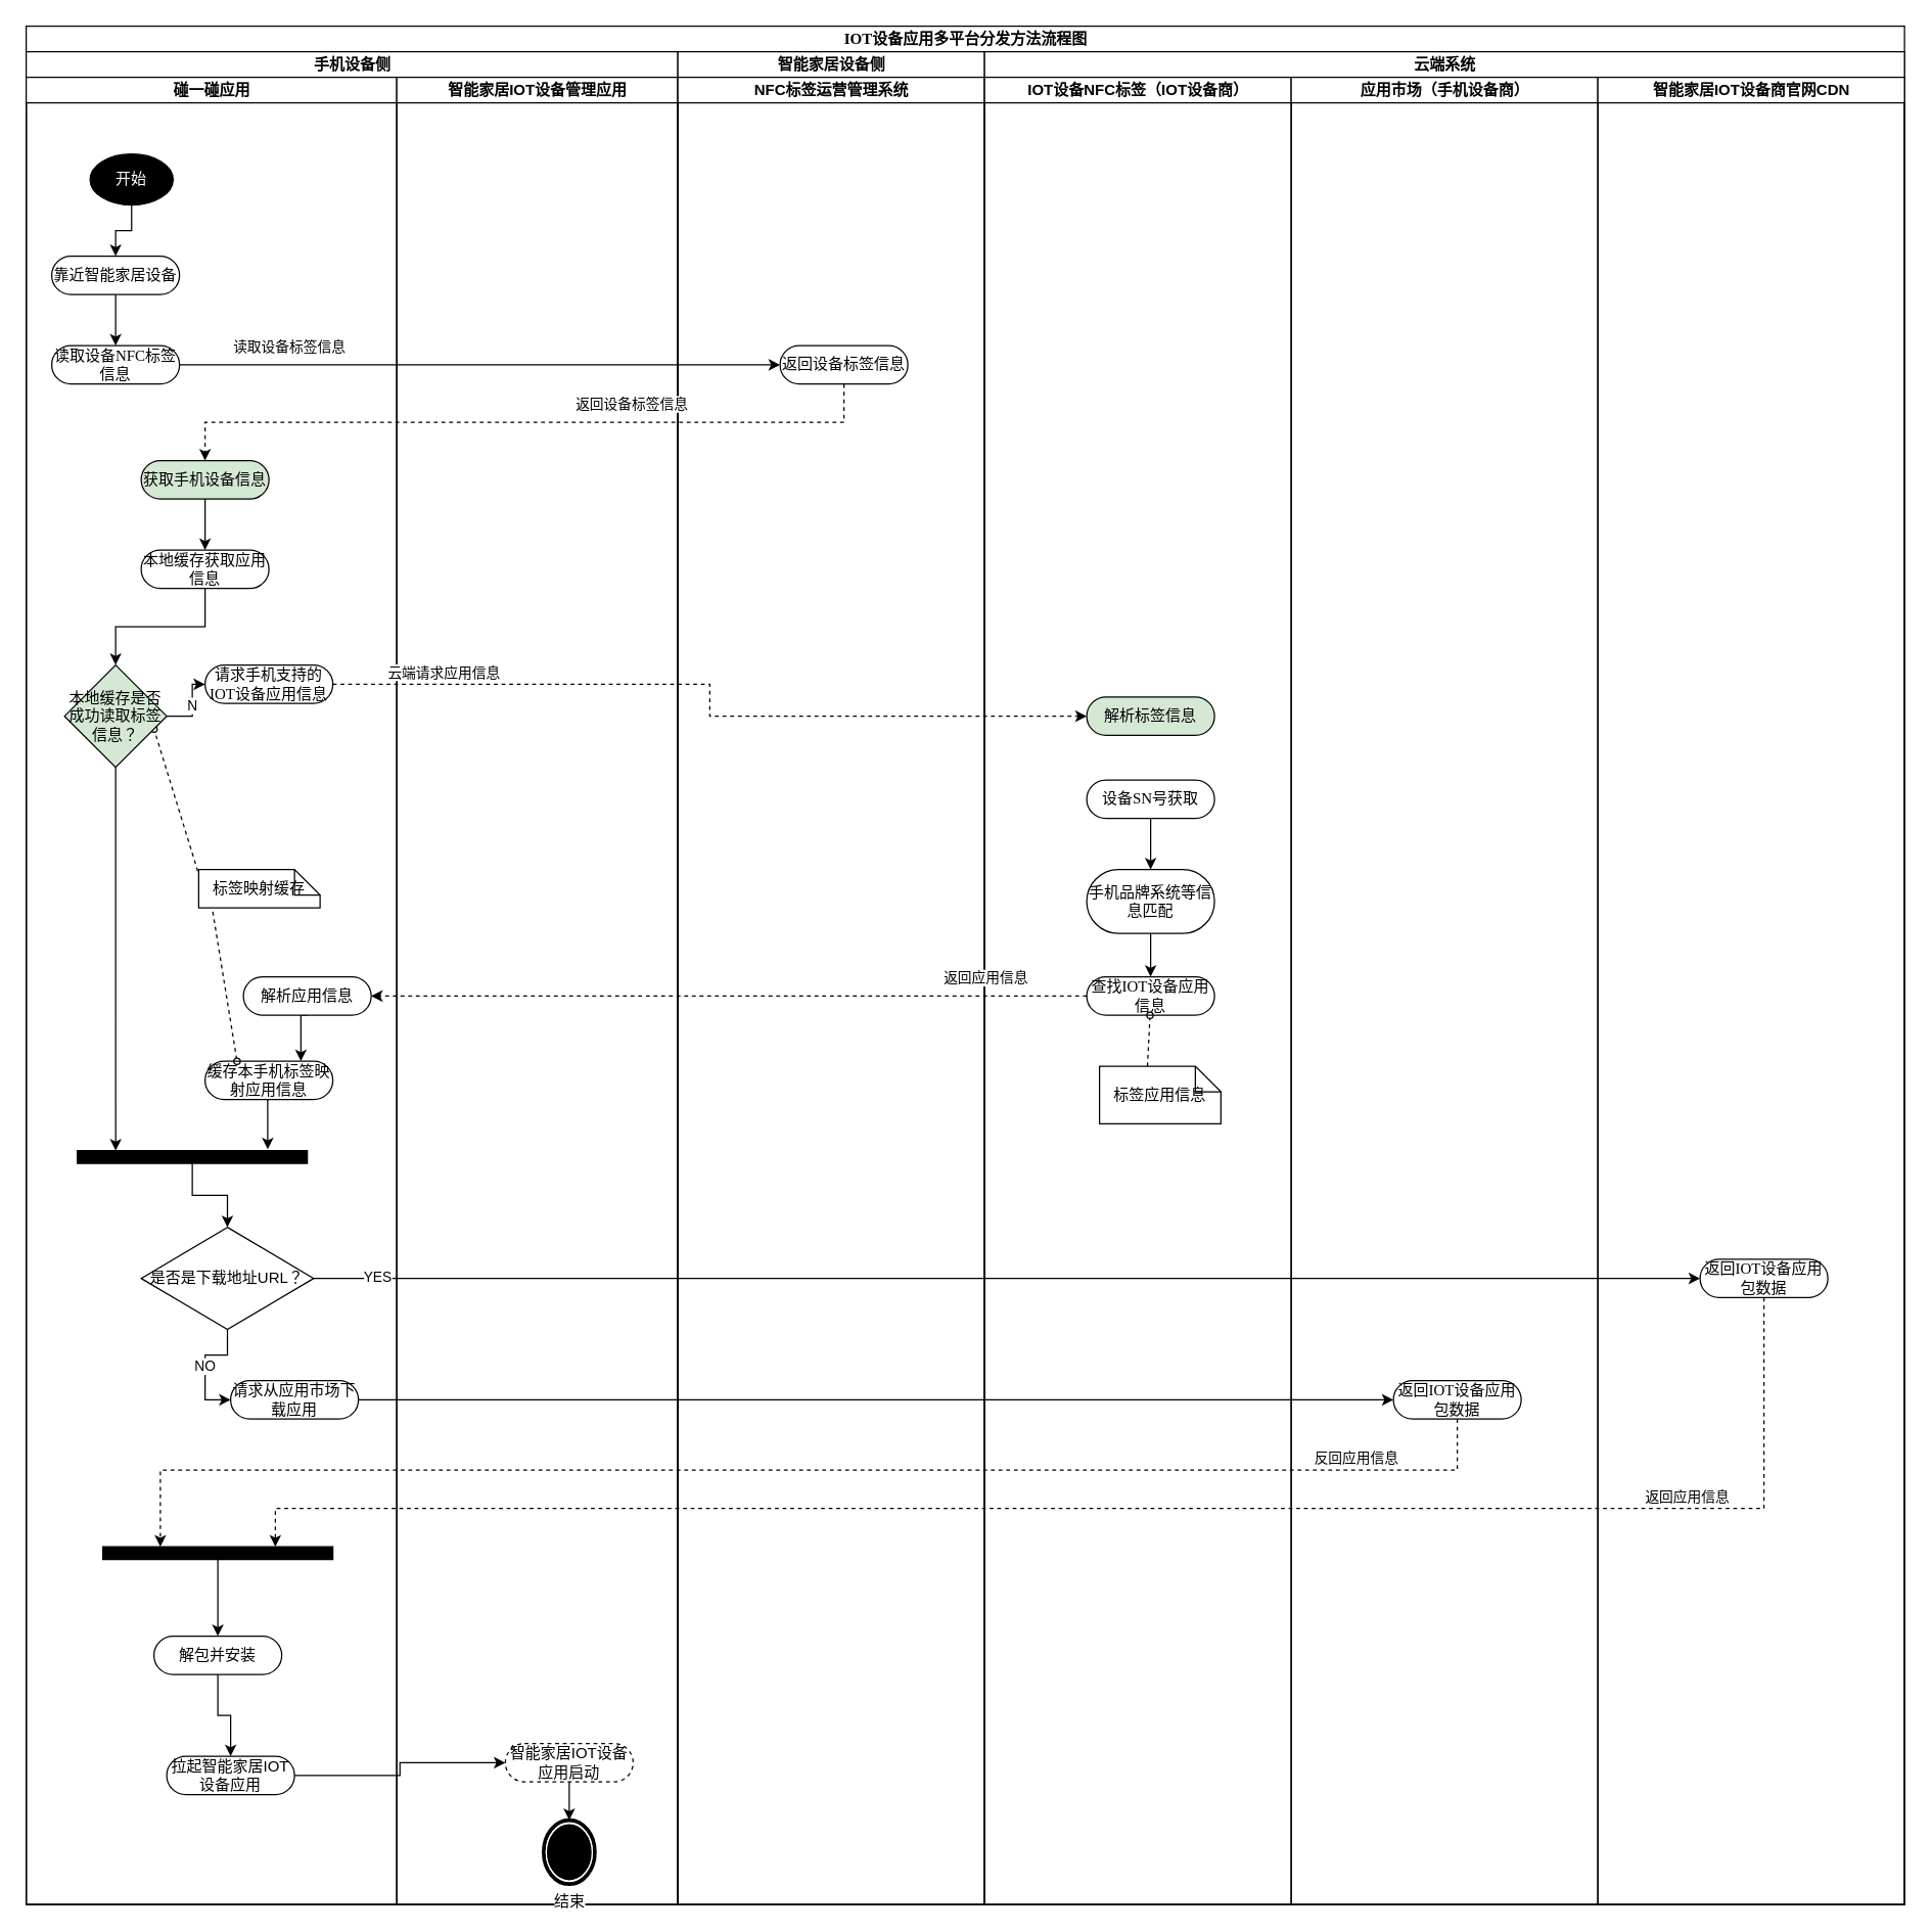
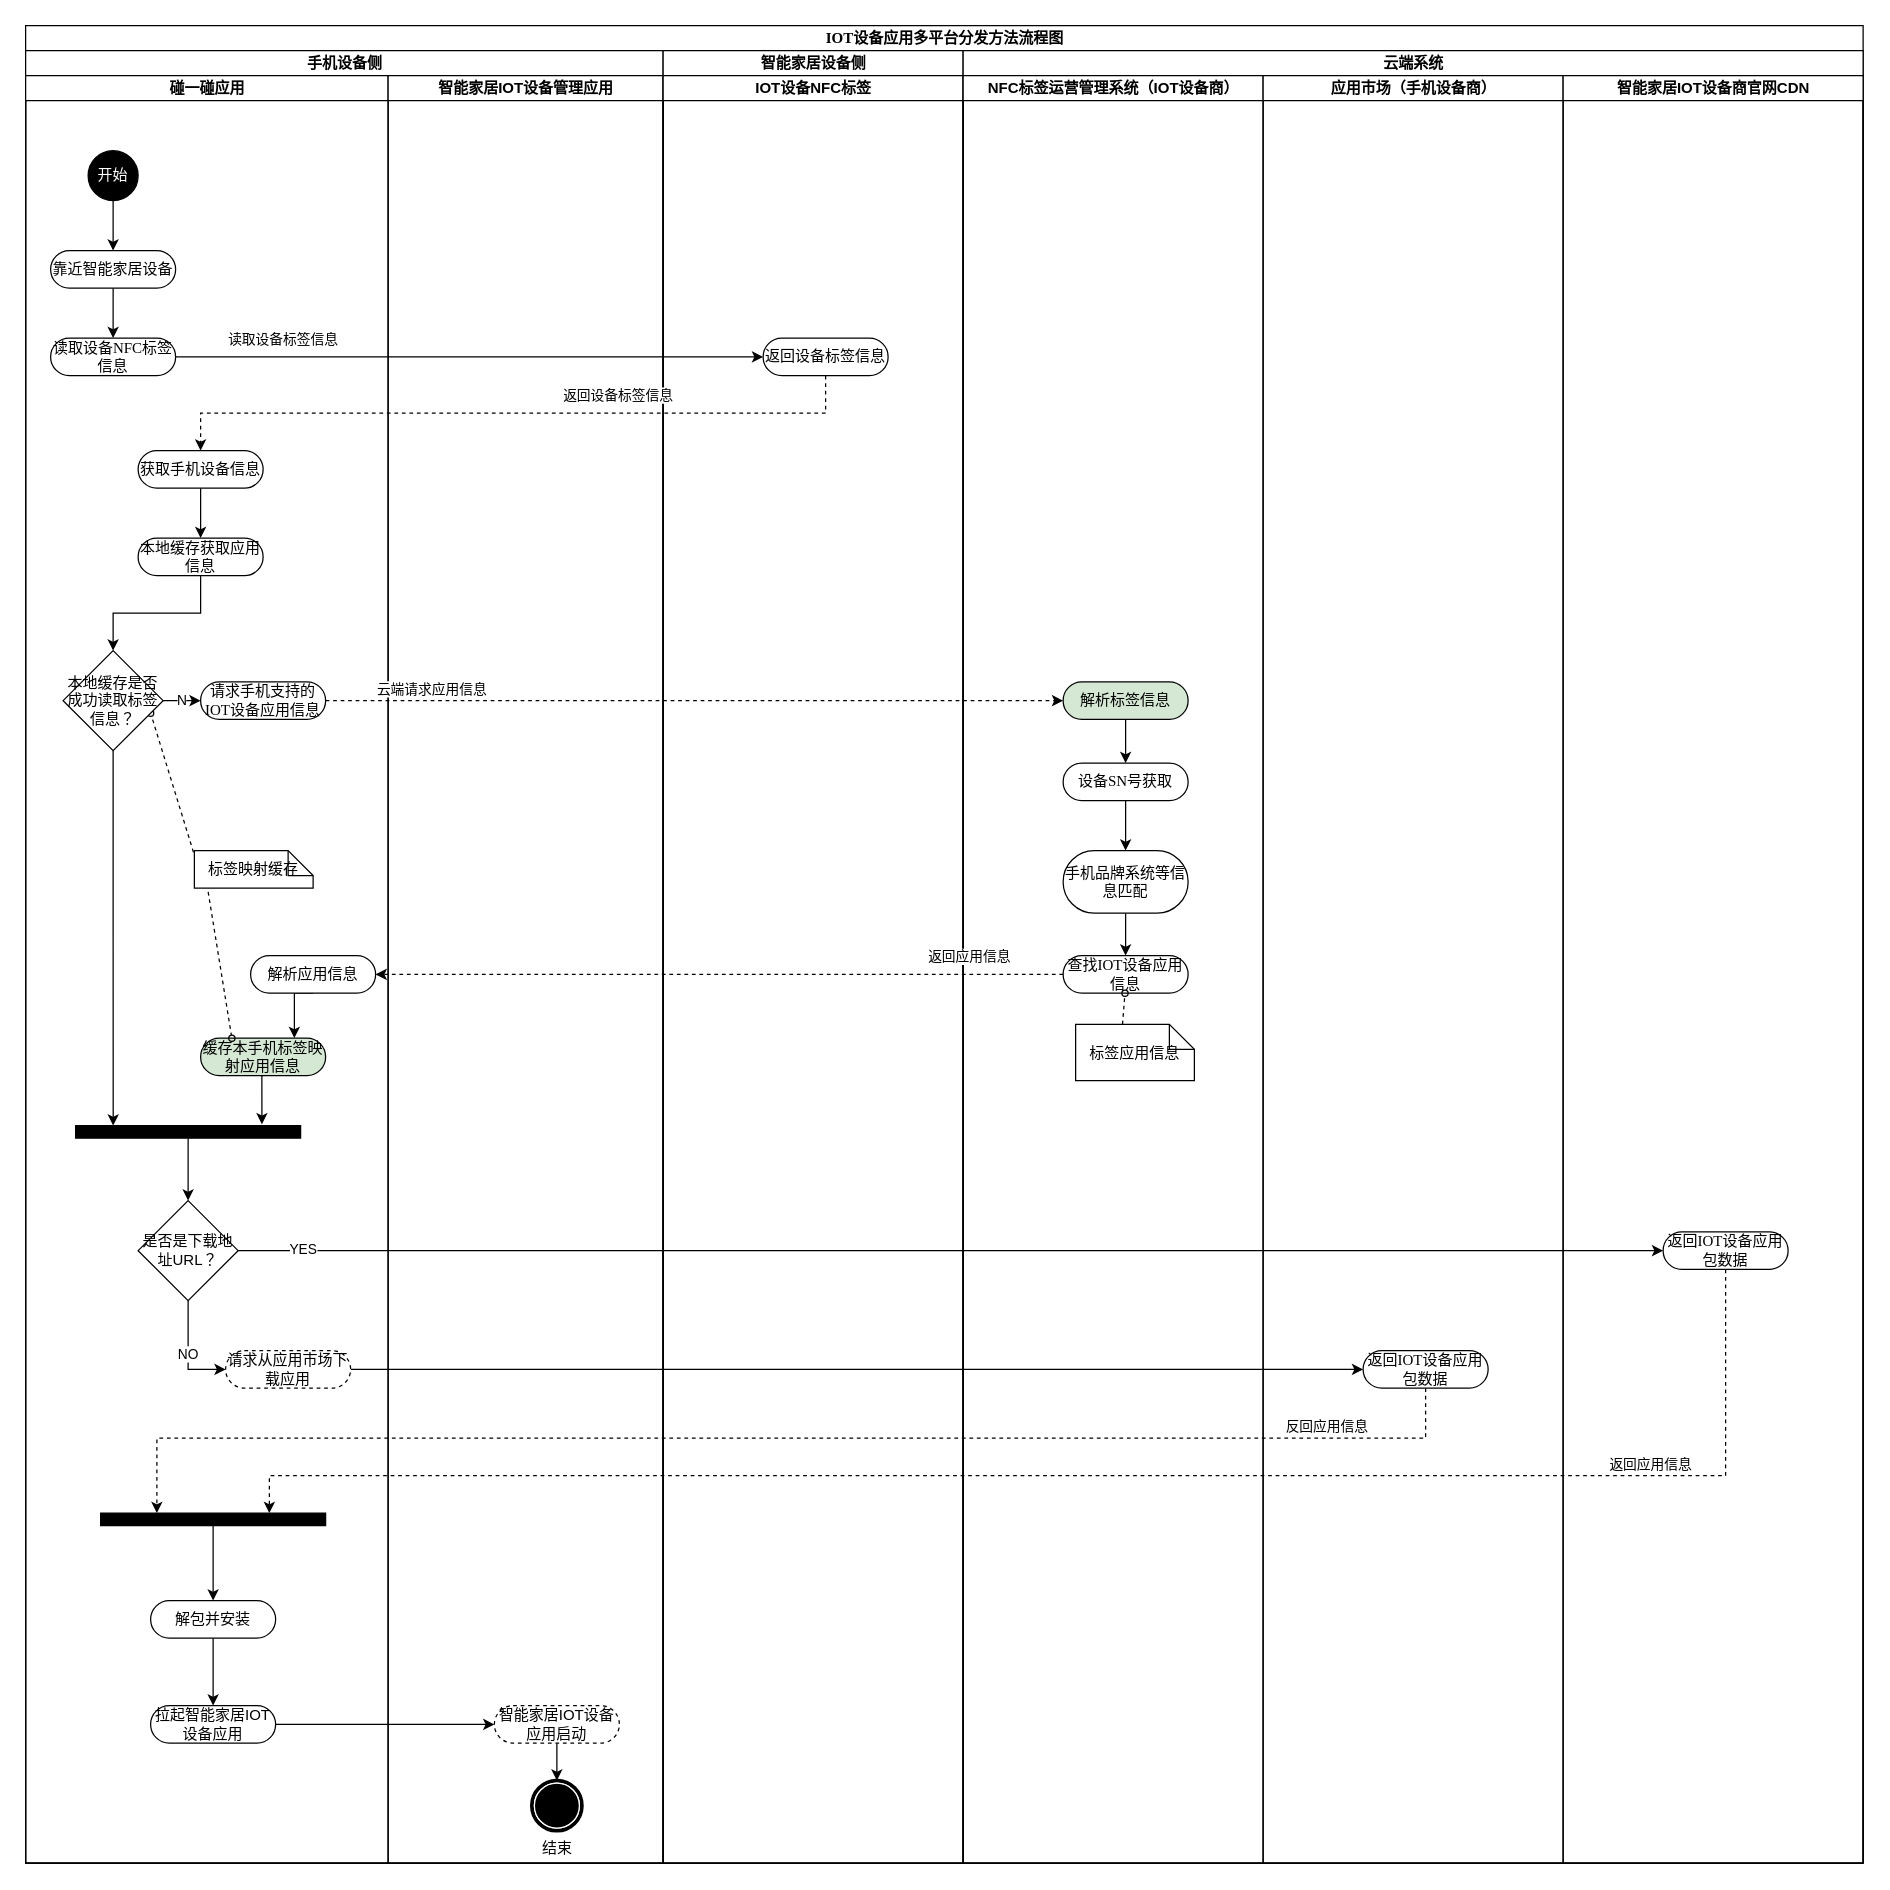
- <mxCell id="44" value="NFC标签运营管理系统" style="swimlane;html=1;startSize=20;" parent="43" vertex="1"><mxGeometry y="20" width="240" height="1430" as="geometry" /></mxCell>
+ <mxCell id="44" value="IOT设备NFC标签" style="swimlane;html=1;startSize=20;" parent="43" vertex="1"><mxGeometry y="20" width="240" height="1430" as="geometry" /></mxCell>
- <mxCell id="53" value="IOT设备NFC标签（IOT设备商）" style="swimlane;html=1;startSize=20;" parent="52" vertex="1"><mxGeometry y="20" width="240" height="1430" as="geometry" /></mxCell>
+ <mxCell id="53" value="NFC标签运营管理系统（IOT设备商）" style="swimlane;html=1;startSize=20;" parent="52" vertex="1"><mxGeometry y="20" width="240" height="1430" as="geometry" /></mxCell>
- <mxCell id="9" value="&lt;font color=&quot;#ffffff&quot;&gt;开始&lt;/font&gt;" style="ellipse;whiteSpace=wrap;html=1;rounded=0;shadow=0;comic=0;labelBackgroundColor=none;strokeWidth=1;fillColor=#000000;fontFamily=Verdana;fontSize=12;align=center;" parent="7" vertex="1"><mxGeometry x="50" y="60" width="65" height="40" as="geometry" /></mxCell>
+ <mxCell id="9" value="&lt;font color=&quot;#ffffff&quot;&gt;开始&lt;/font&gt;" style="ellipse;whiteSpace=wrap;html=1;rounded=0;shadow=0;comic=0;labelBackgroundColor=none;strokeWidth=1;fillColor=#000000;fontFamily=Verdana;fontSize=12;align=center;" parent="7" vertex="1"><mxGeometry x="50" y="60" width="40" height="40" as="geometry" /></mxCell>
- <mxCell id="18" value="获取手机设备信息" style="rounded=1;whiteSpace=wrap;html=1;shadow=0;comic=0;labelBackgroundColor=none;strokeWidth=1;fontFamily=Verdana;fontSize=12;align=center;arcSize=50;fillColor=#d5e8d4;" vertex="1" parent="7"><mxGeometry x="90" y="300" width="100" height="30" as="geometry" /></mxCell>
+ <mxCell id="18" value="获取手机设备信息" style="rounded=1;whiteSpace=wrap;html=1;shadow=0;comic=0;labelBackgroundColor=none;strokeWidth=1;fontFamily=Verdana;fontSize=12;align=center;arcSize=50;" vertex="1" parent="7"><mxGeometry x="90" y="300" width="100" height="30" as="geometry" /></mxCell>
- <mxCell id="37" value="请求手机支持的IOT设备应用信息" style="rounded=1;whiteSpace=wrap;html=1;shadow=0;comic=0;labelBackgroundColor=none;strokeWidth=1;fontFamily=Verdana;fontSize=12;align=center;arcSize=50;" parent="7" vertex="1"><mxGeometry x="140" y="460" width="100" height="30" as="geometry" /></mxCell>
+ <mxCell id="37" value="请求手机支持的IOT设备应用信息" style="rounded=1;whiteSpace=wrap;html=1;shadow=0;comic=0;labelBackgroundColor=none;strokeWidth=1;fontFamily=Verdana;fontSize=12;align=center;arcSize=50;" parent="7" vertex="1"><mxGeometry x="140" y="485" width="100" height="30" as="geometry" /></mxCell>
- <mxCell id="36" value="本地缓存是否成功读取标签信息？" style="rhombus;whiteSpace=wrap;html=1;fillColor=#d5e8d4;" parent="7" vertex="1"><mxGeometry x="30" y="460" width="80" height="80" as="geometry" /></mxCell>
+ <mxCell id="36" value="本地缓存是否成功读取标签信息？" style="rhombus;whiteSpace=wrap;html=1;" parent="7" vertex="1"><mxGeometry x="30" y="460" width="80" height="80" as="geometry" /></mxCell>
+ <mxCell id="56" style="edgeStyle=orthogonalEdgeStyle;rounded=0;orthogonalLoop=1;jettySize=auto;html=1;exitX=0.5;exitY=1;exitDx=0;exitDy=0;entryX=0.5;entryY=0;entryDx=0;entryDy=0;" edge="1" parent="53" source="57" target="55"><mxGeometry relative="1" as="geometry" /></mxCell>
- <mxCell id="34" value="解析应用信息" style="rounded=1;whiteSpace=wrap;html=1;shadow=0;comic=0;labelBackgroundColor=none;strokeWidth=1;fontFamily=Verdana;fontSize=12;align=center;arcSize=50;" parent="7" vertex="1"><mxGeometry x="170" y="704" width="100" height="30" as="geometry" /></mxCell>
+ <mxCell id="34" value="解析应用信息" style="rounded=1;whiteSpace=wrap;html=1;shadow=0;comic=0;labelBackgroundColor=none;strokeWidth=1;fontFamily=Verdana;fontSize=12;align=center;arcSize=50;" parent="7" vertex="1"><mxGeometry x="180" y="704" width="100" height="30" as="geometry" /></mxCell>
- <mxCell id="28" value="缓存本手机标签映射应用信息" style="rounded=1;whiteSpace=wrap;html=1;shadow=0;comic=0;labelBackgroundColor=none;strokeWidth=1;fontFamily=Verdana;fontSize=12;align=center;arcSize=50;" parent="7" vertex="1"><mxGeometry x="140" y="770" width="100" height="30" as="geometry" /></mxCell>
+ <mxCell id="28" value="缓存本手机标签映射应用信息" style="rounded=1;whiteSpace=wrap;html=1;shadow=0;comic=0;labelBackgroundColor=none;strokeWidth=1;fontFamily=Verdana;fontSize=12;align=center;arcSize=50;fillColor=#d5e8d4;" parent="7" vertex="1"><mxGeometry x="140" y="770" width="100" height="30" as="geometry" /></mxCell>
- <mxCell id="60" value="标签应用信息" style="shape=note;whiteSpace=wrap;html=1;rounded=0;shadow=0;comic=0;labelBackgroundColor=none;strokeWidth=1;fontFamily=Verdana;fontSize=12;align=center;size=20;" parent="53" vertex="1"><mxGeometry x="90" y="774" width="95" height="45" as="geometry" /></mxCell>
+ <mxCell id="60" value="标签应用信息" style="shape=note;whiteSpace=wrap;html=1;rounded=0;shadow=0;comic=0;labelBackgroundColor=none;strokeWidth=1;fontFamily=Verdana;fontSize=12;align=center;size=20;" parent="53" vertex="1"><mxGeometry x="90" y="759" width="95" height="45" as="geometry" /></mxCell>
- <mxCell id="17" value="是否是下载地址URL？" style="rhombus;whiteSpace=wrap;html=1;" vertex="1" parent="7"><mxGeometry x="90" y="900" width="135" height="80" as="geometry" /></mxCell>
+ <mxCell id="17" value="是否是下载地址URL？" style="rhombus;whiteSpace=wrap;html=1;" vertex="1" parent="7"><mxGeometry x="90" y="900" width="80" height="80" as="geometry" /></mxCell>
- <mxCell id="33" value="请求从应用市场下载应用" style="rounded=1;whiteSpace=wrap;html=1;shadow=0;comic=0;labelBackgroundColor=none;strokeWidth=1;fontFamily=Verdana;fontSize=12;align=center;arcSize=50;" parent="7" vertex="1"><mxGeometry x="160" y="1020" width="100" height="30" as="geometry" /></mxCell>
+ <mxCell id="33" value="请求从应用市场下载应用" style="rounded=1;whiteSpace=wrap;html=1;shadow=0;comic=0;labelBackgroundColor=none;strokeWidth=1;fontFamily=Verdana;fontSize=12;align=center;arcSize=50;dashed=1;" parent="7" vertex="1"><mxGeometry x="160" y="1020" width="100" height="30" as="geometry" /></mxCell>
- <mxCell id="27" value="&lt;span style=&quot;font-family: &amp;#34;helvetica&amp;#34;&quot;&gt;拉起智能家居IOT设备应用&lt;/span&gt;" style="rounded=1;whiteSpace=wrap;html=1;shadow=0;comic=0;labelBackgroundColor=none;strokeWidth=1;fontFamily=Verdana;fontSize=12;align=center;arcSize=50;fontStyle=0" parent="7" vertex="1"><mxGeometry x="110" y="1314" width="100" height="30" as="geometry" /></mxCell>
+ <mxCell id="27" value="&lt;span style=&quot;font-family: &amp;#34;helvetica&amp;#34;&quot;&gt;拉起智能家居IOT设备应用&lt;/span&gt;" style="rounded=1;whiteSpace=wrap;html=1;shadow=0;comic=0;labelBackgroundColor=none;strokeWidth=1;fontFamily=Verdana;fontSize=12;align=center;arcSize=50;fontStyle=0" parent="7" vertex="1"><mxGeometry x="100" y="1304" width="100" height="30" as="geometry" /></mxCell>
- <mxCell id="42" value="结束" style="shape=mxgraph.bpmn.shape;html=1;verticalLabelPosition=bottom;labelBackgroundColor=#ffffff;verticalAlign=top;perimeter=ellipsePerimeter;outline=end;symbol=terminate;rounded=0;shadow=0;comic=0;strokeWidth=1;fontFamily=Verdana;fontSize=12;align=center;" parent="39" vertex="1"><mxGeometry x="115" y="1364" width="40" height="50" as="geometry" /></mxCell>
+ <mxCell id="42" value="结束" style="shape=mxgraph.bpmn.shape;html=1;verticalLabelPosition=bottom;labelBackgroundColor=#ffffff;verticalAlign=top;perimeter=ellipsePerimeter;outline=end;symbol=terminate;rounded=0;shadow=0;comic=0;strokeWidth=1;fontFamily=Verdana;fontSize=12;align=center;" parent="39" vertex="1"><mxGeometry x="115" y="1364" width="40" height="40" as="geometry" /></mxCell>
